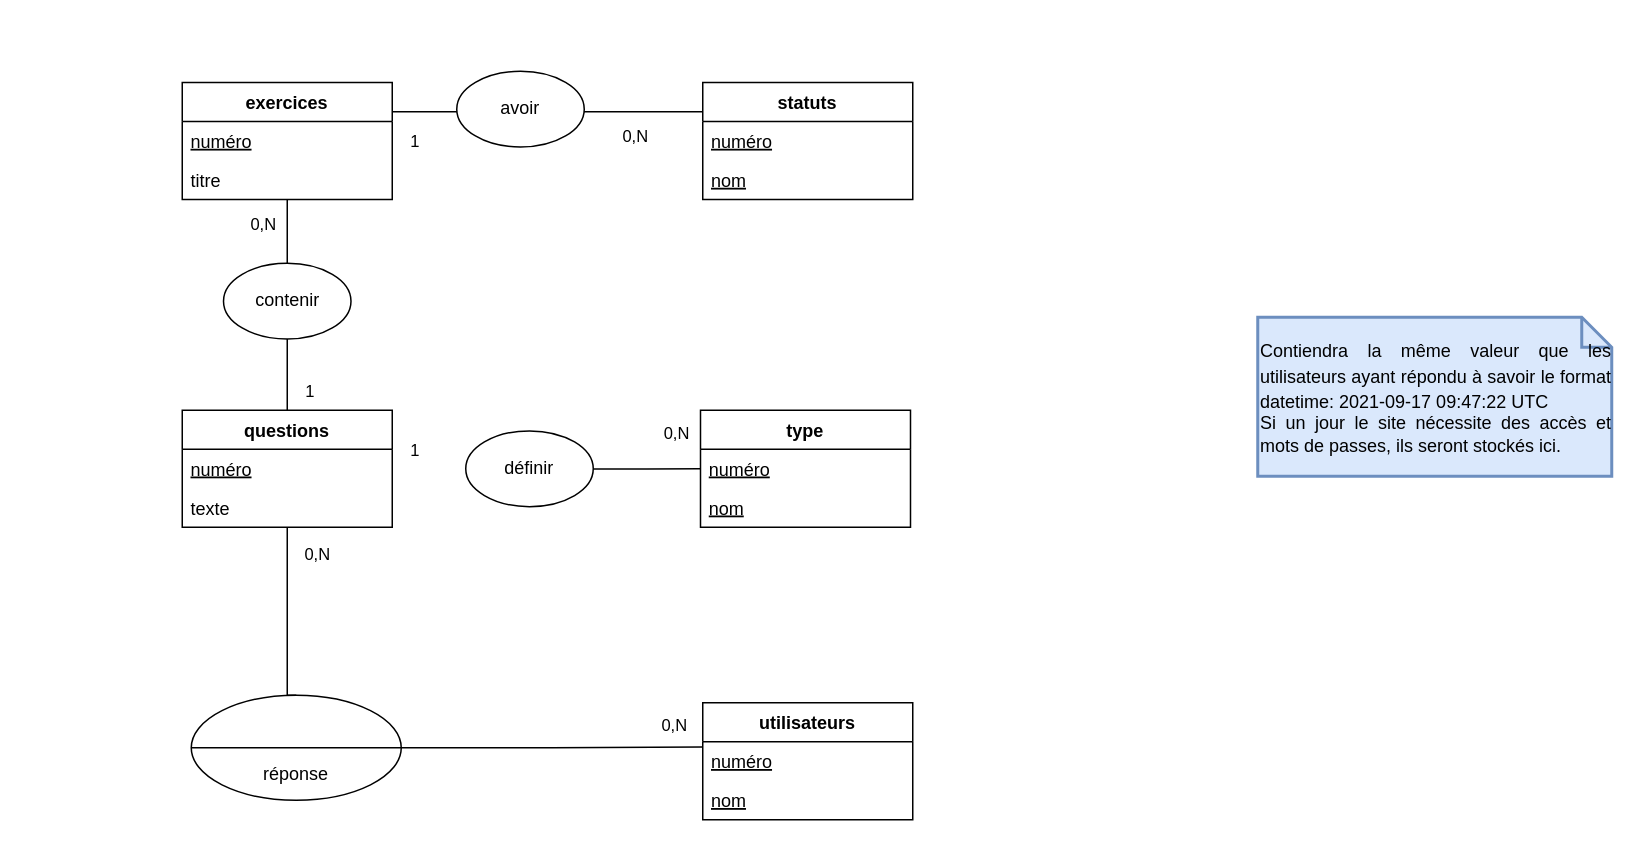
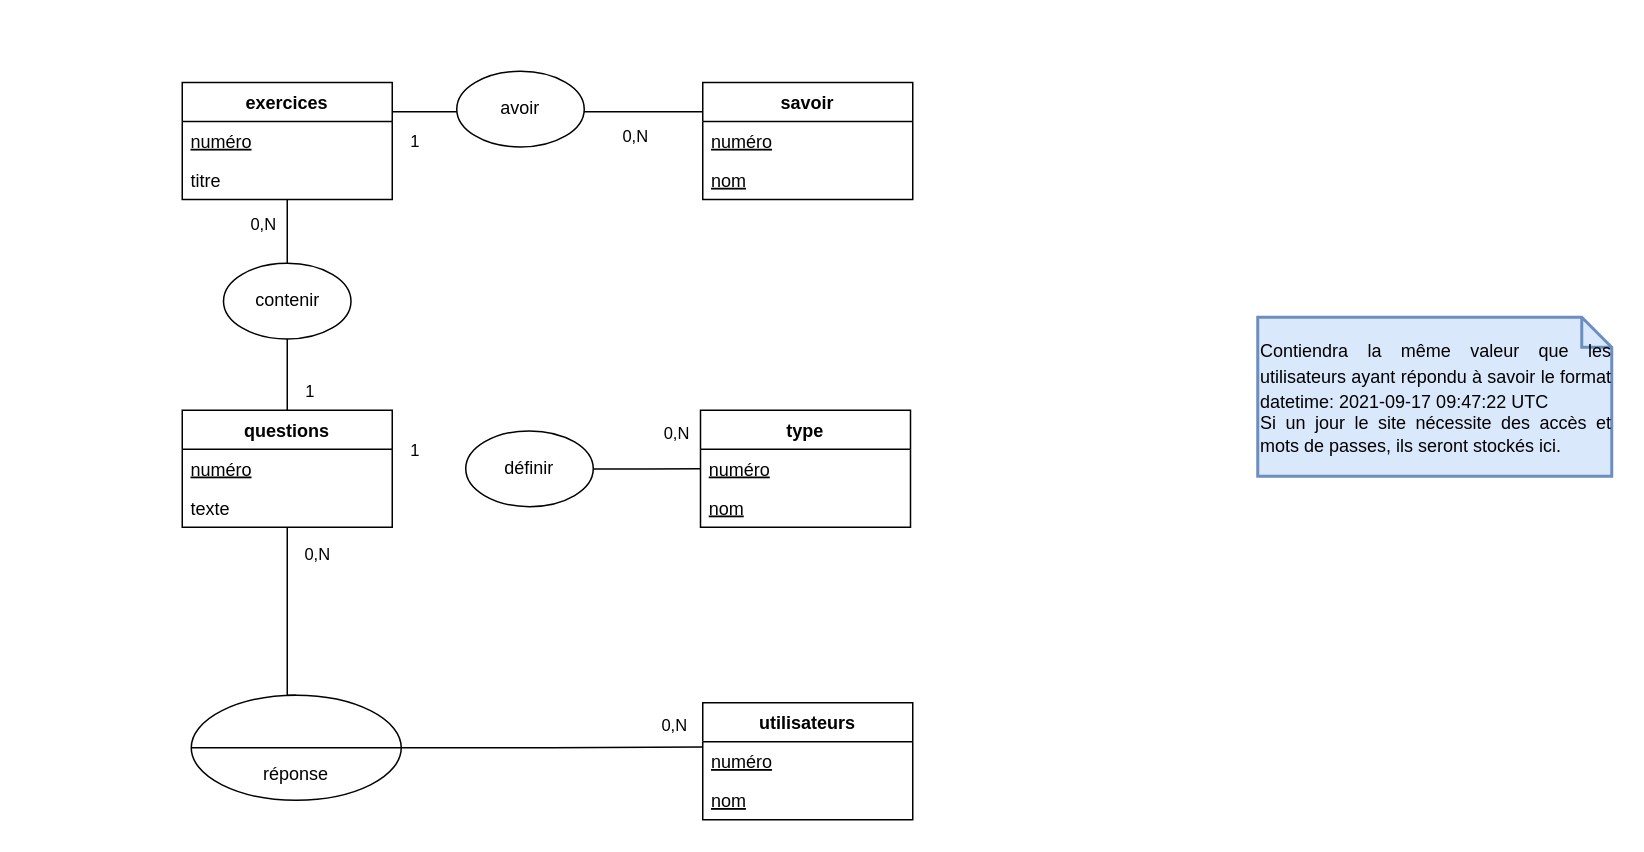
- <mxCell id="5" value="statuts" style="swimlane;fontStyle=1;childLayout=stackLayout;horizontal=1;startSize=26;horizontalStack=0;resizeParent=1;resizeParentMax=0;resizeLast=0;collapsible=1;marginBottom=0;" vertex="1" parent="1"><mxGeometry x="468" y="54.5" width="140" height="78" as="geometry" /></mxCell>
+ <mxCell id="5" value="savoir" style="swimlane;fontStyle=1;childLayout=stackLayout;horizontal=1;startSize=26;horizontalStack=0;resizeParent=1;resizeParentMax=0;resizeLast=0;collapsible=1;marginBottom=0;" vertex="1" parent="1"><mxGeometry x="468" y="54.5" width="140" height="78" as="geometry" /></mxCell>
